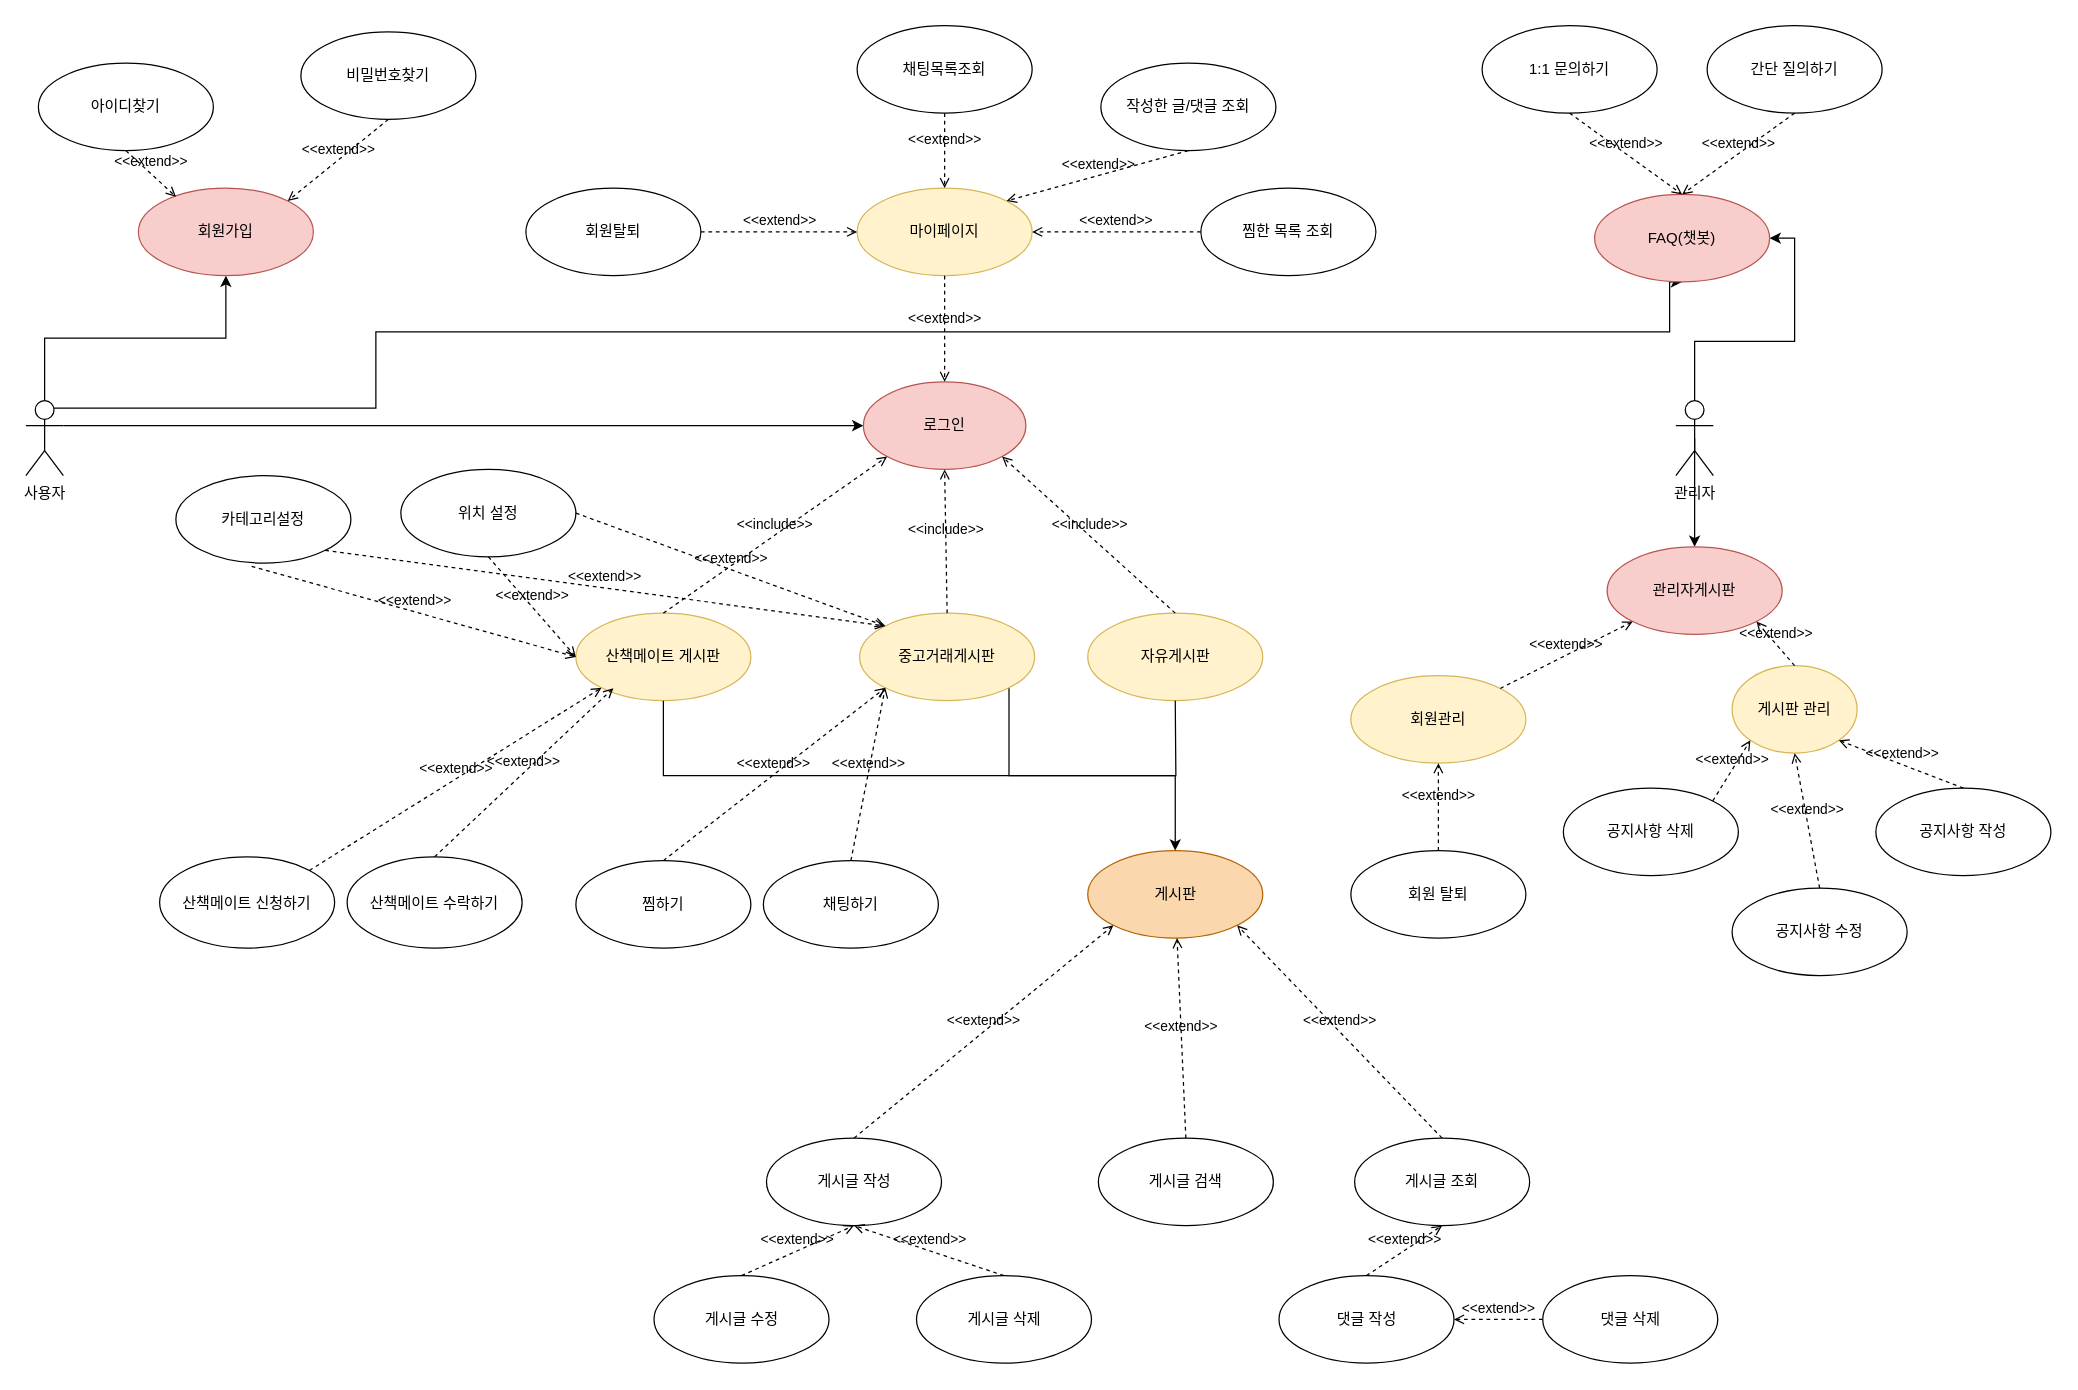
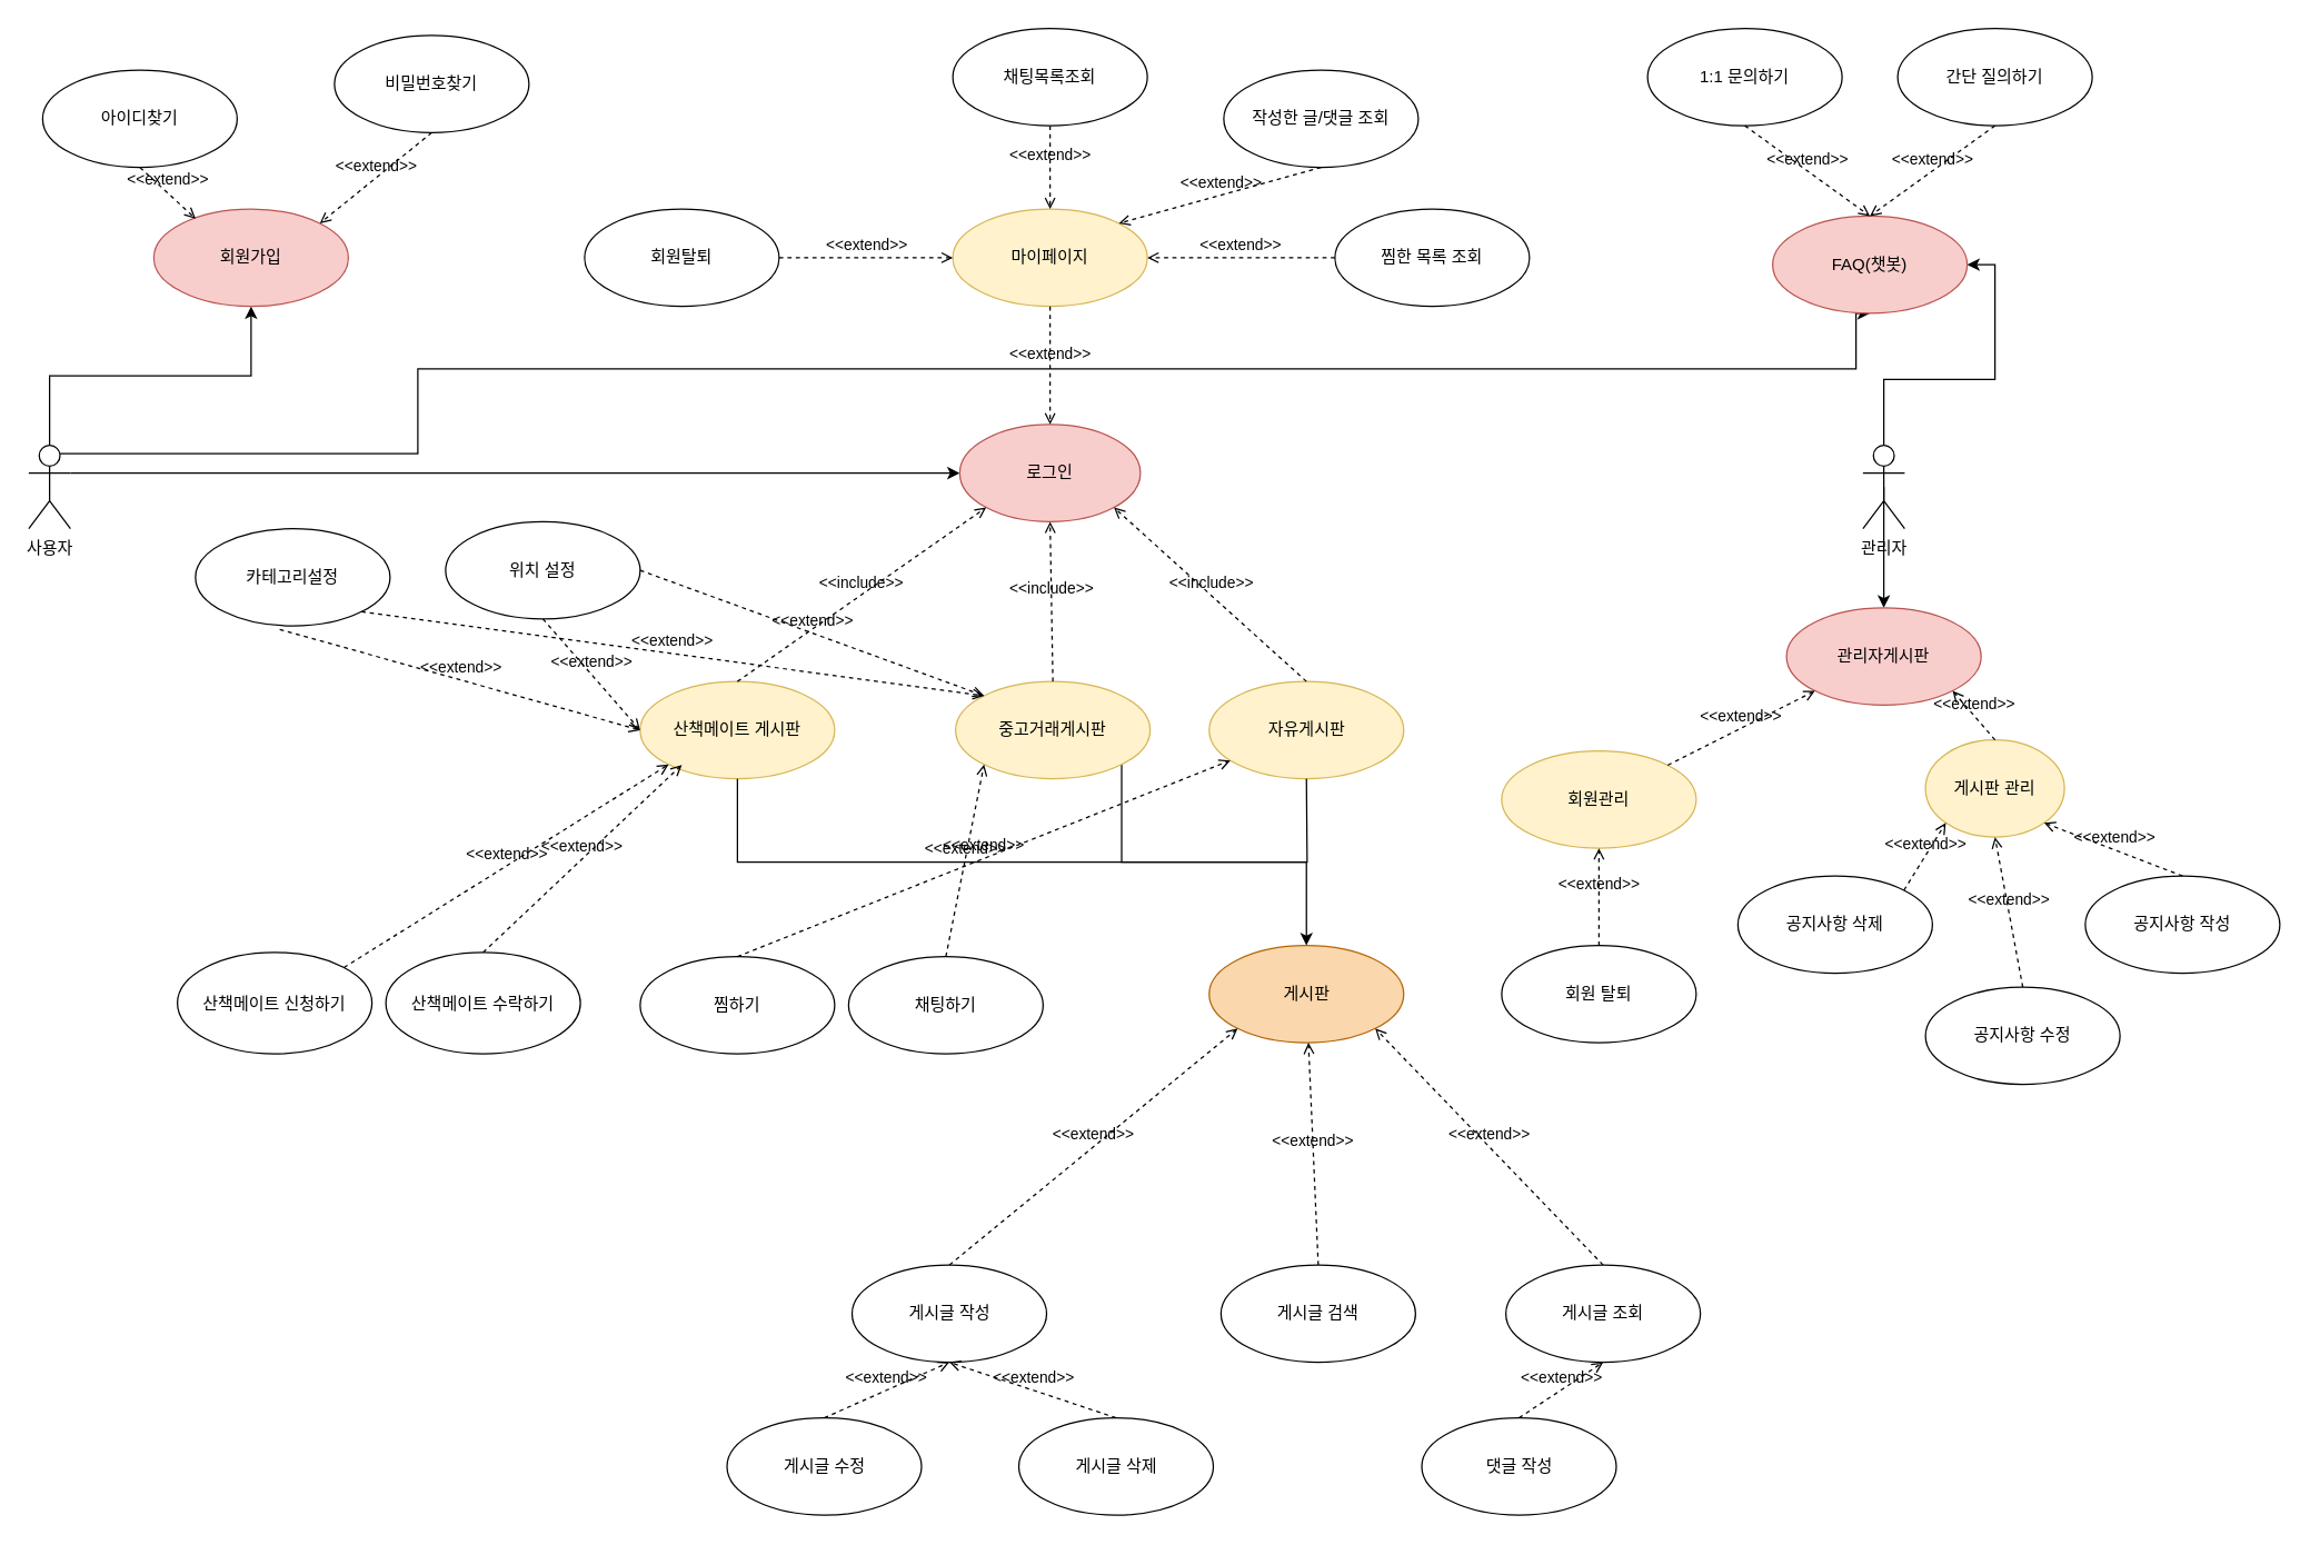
- <mxCell id="66" value="&amp;lt;&amp;lt;extend&amp;gt;&amp;gt;" style="html=1;verticalAlign=bottom;labelBackgroundColor=none;endArrow=open;endFill=0;dashed=1;rounded=0;entryX=0;entryY=1;entryDx=0;entryDy=0;exitX=0.5;exitY=0;exitDx=0;exitDy=0;" parent="1" source="64" target="13" edge="1"><mxGeometry width="160" relative="1" as="geometry"><mxPoint x="750" y="730" as="sourcePoint" /><mxPoint x="910" y="730" as="targetPoint" /></mxGeometry></mxCell>
+ <mxCell id="66" value="&amp;lt;&amp;lt;extend&amp;gt;&amp;gt;" style="html=1;verticalAlign=bottom;labelBackgroundColor=none;endArrow=open;endFill=0;dashed=1;rounded=0;exitX=0.5;exitY=0;exitDx=0;exitDy=0;" parent="1" source="64" target="14" edge="1"><mxGeometry width="160" relative="1" as="geometry"><mxPoint x="750" y="730" as="sourcePoint" /><mxPoint x="910" y="730" as="targetPoint" /></mxGeometry></mxCell>
- <mxCell id="30" value="&amp;lt;&amp;lt;extend&amp;gt;&amp;gt;" style="html=1;verticalAlign=bottom;labelBackgroundColor=none;endArrow=open;endFill=0;dashed=1;rounded=0;exitX=0;exitY=0.5;exitDx=0;exitDy=0;entryX=1;entryY=0.5;entryDx=0;entryDy=0;" parent="1" source="26" target="25" edge="1"><mxGeometry width="160" relative="1" as="geometry"><mxPoint x="1102.5" y="1030" as="sourcePoint" /><mxPoint x="1102.5" y="990" as="targetPoint" /></mxGeometry></mxCell>
- <mxCell id="26" value="댓글 삭제" style="ellipse;whiteSpace=wrap;html=1;" parent="1" vertex="1"><mxGeometry x="1233.5" y="1020" width="140" height="70" as="geometry" /></mxCell>
